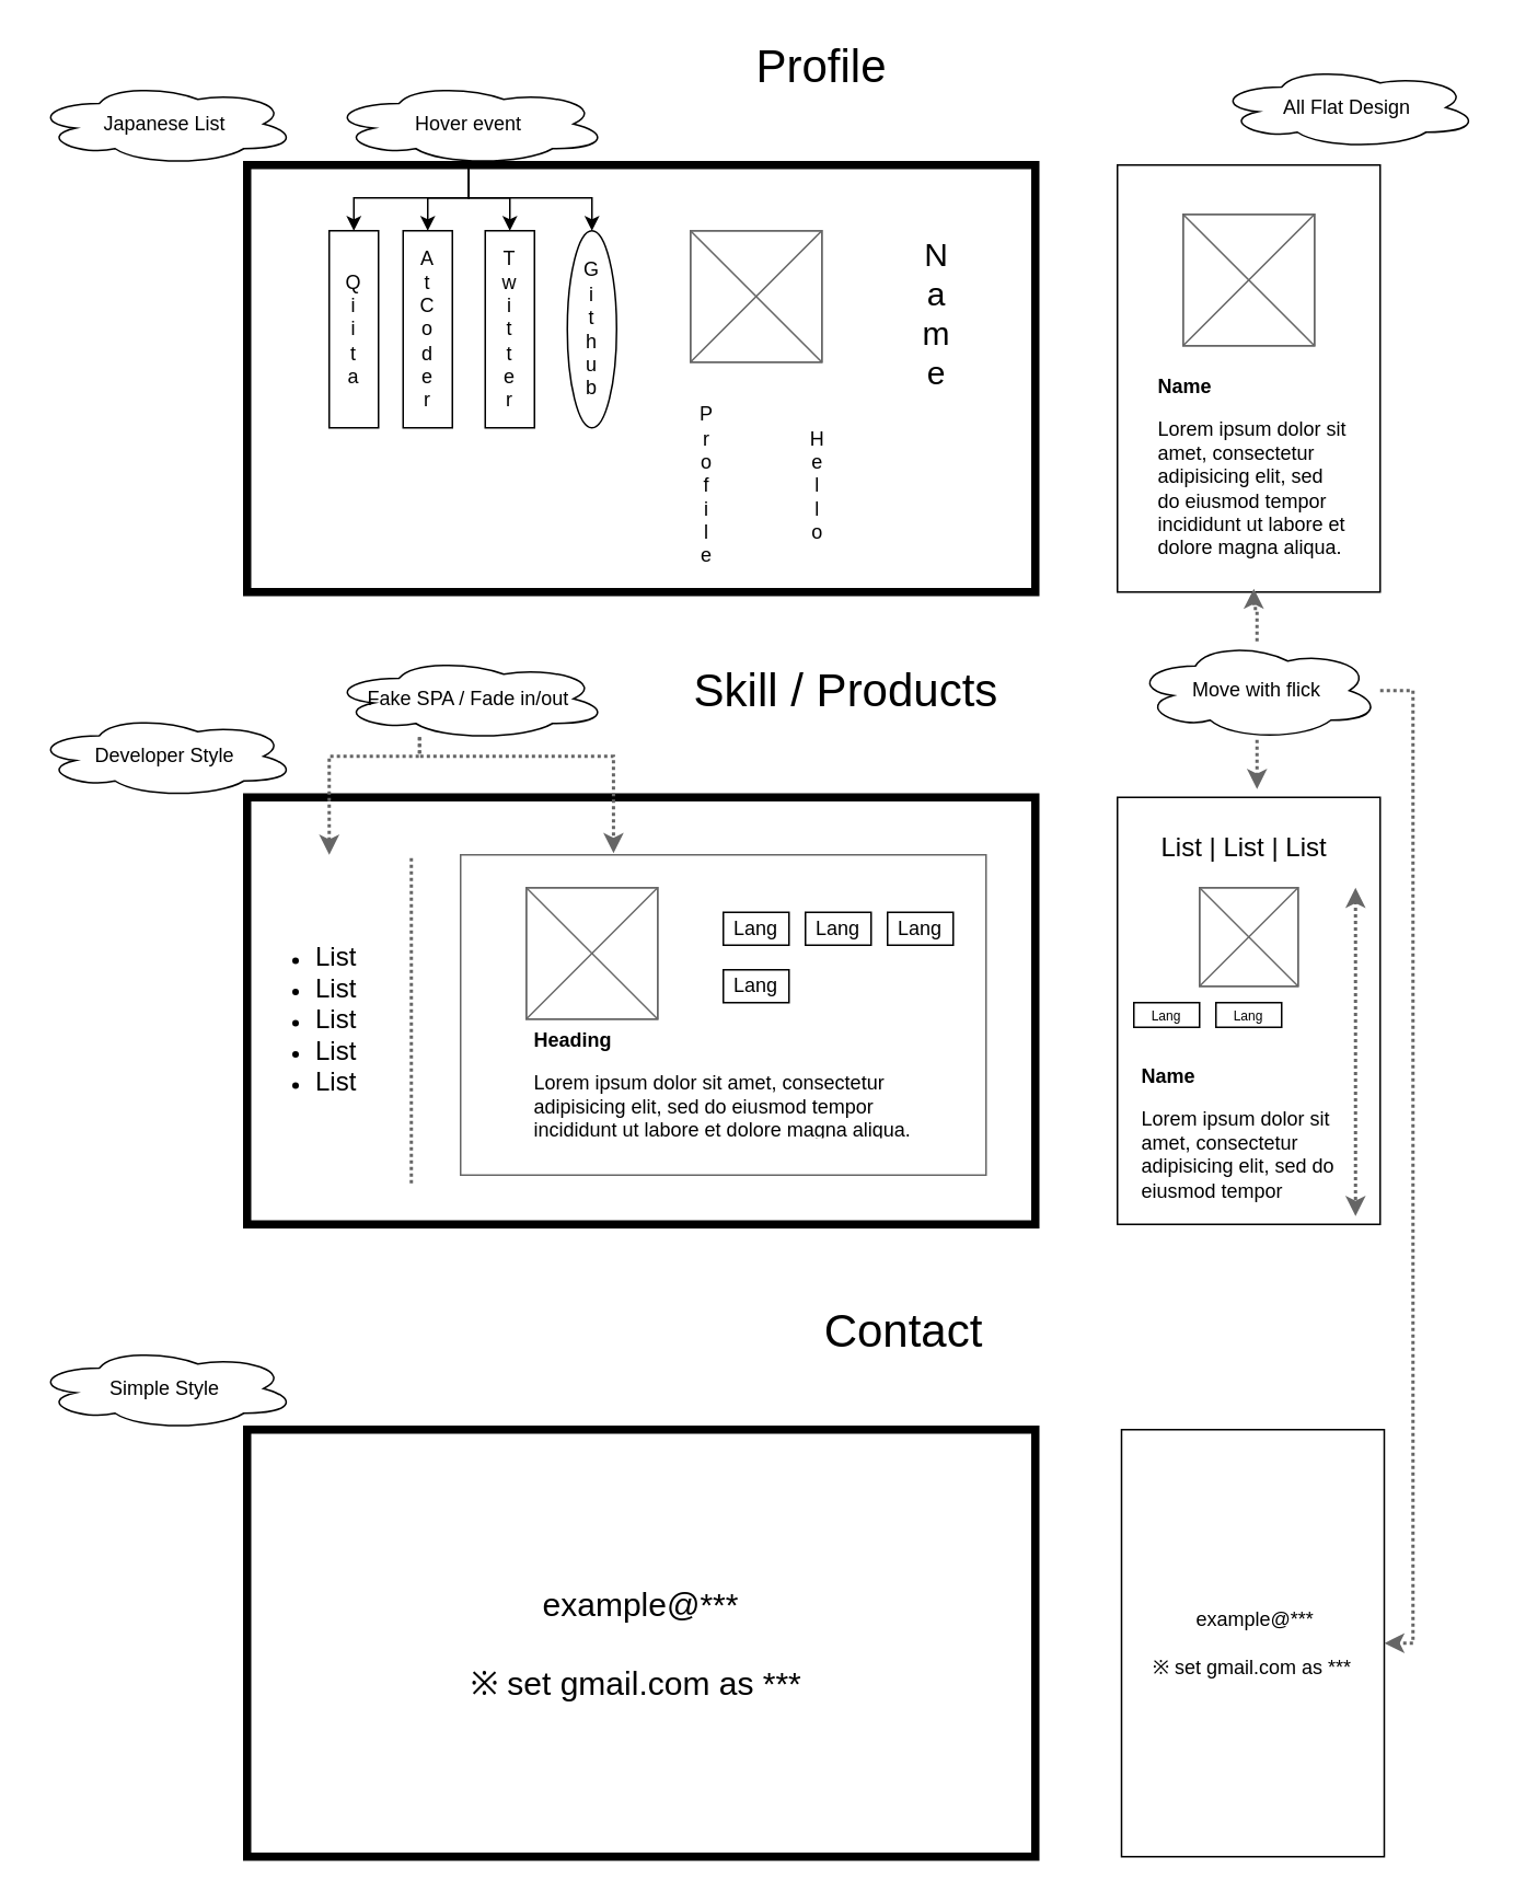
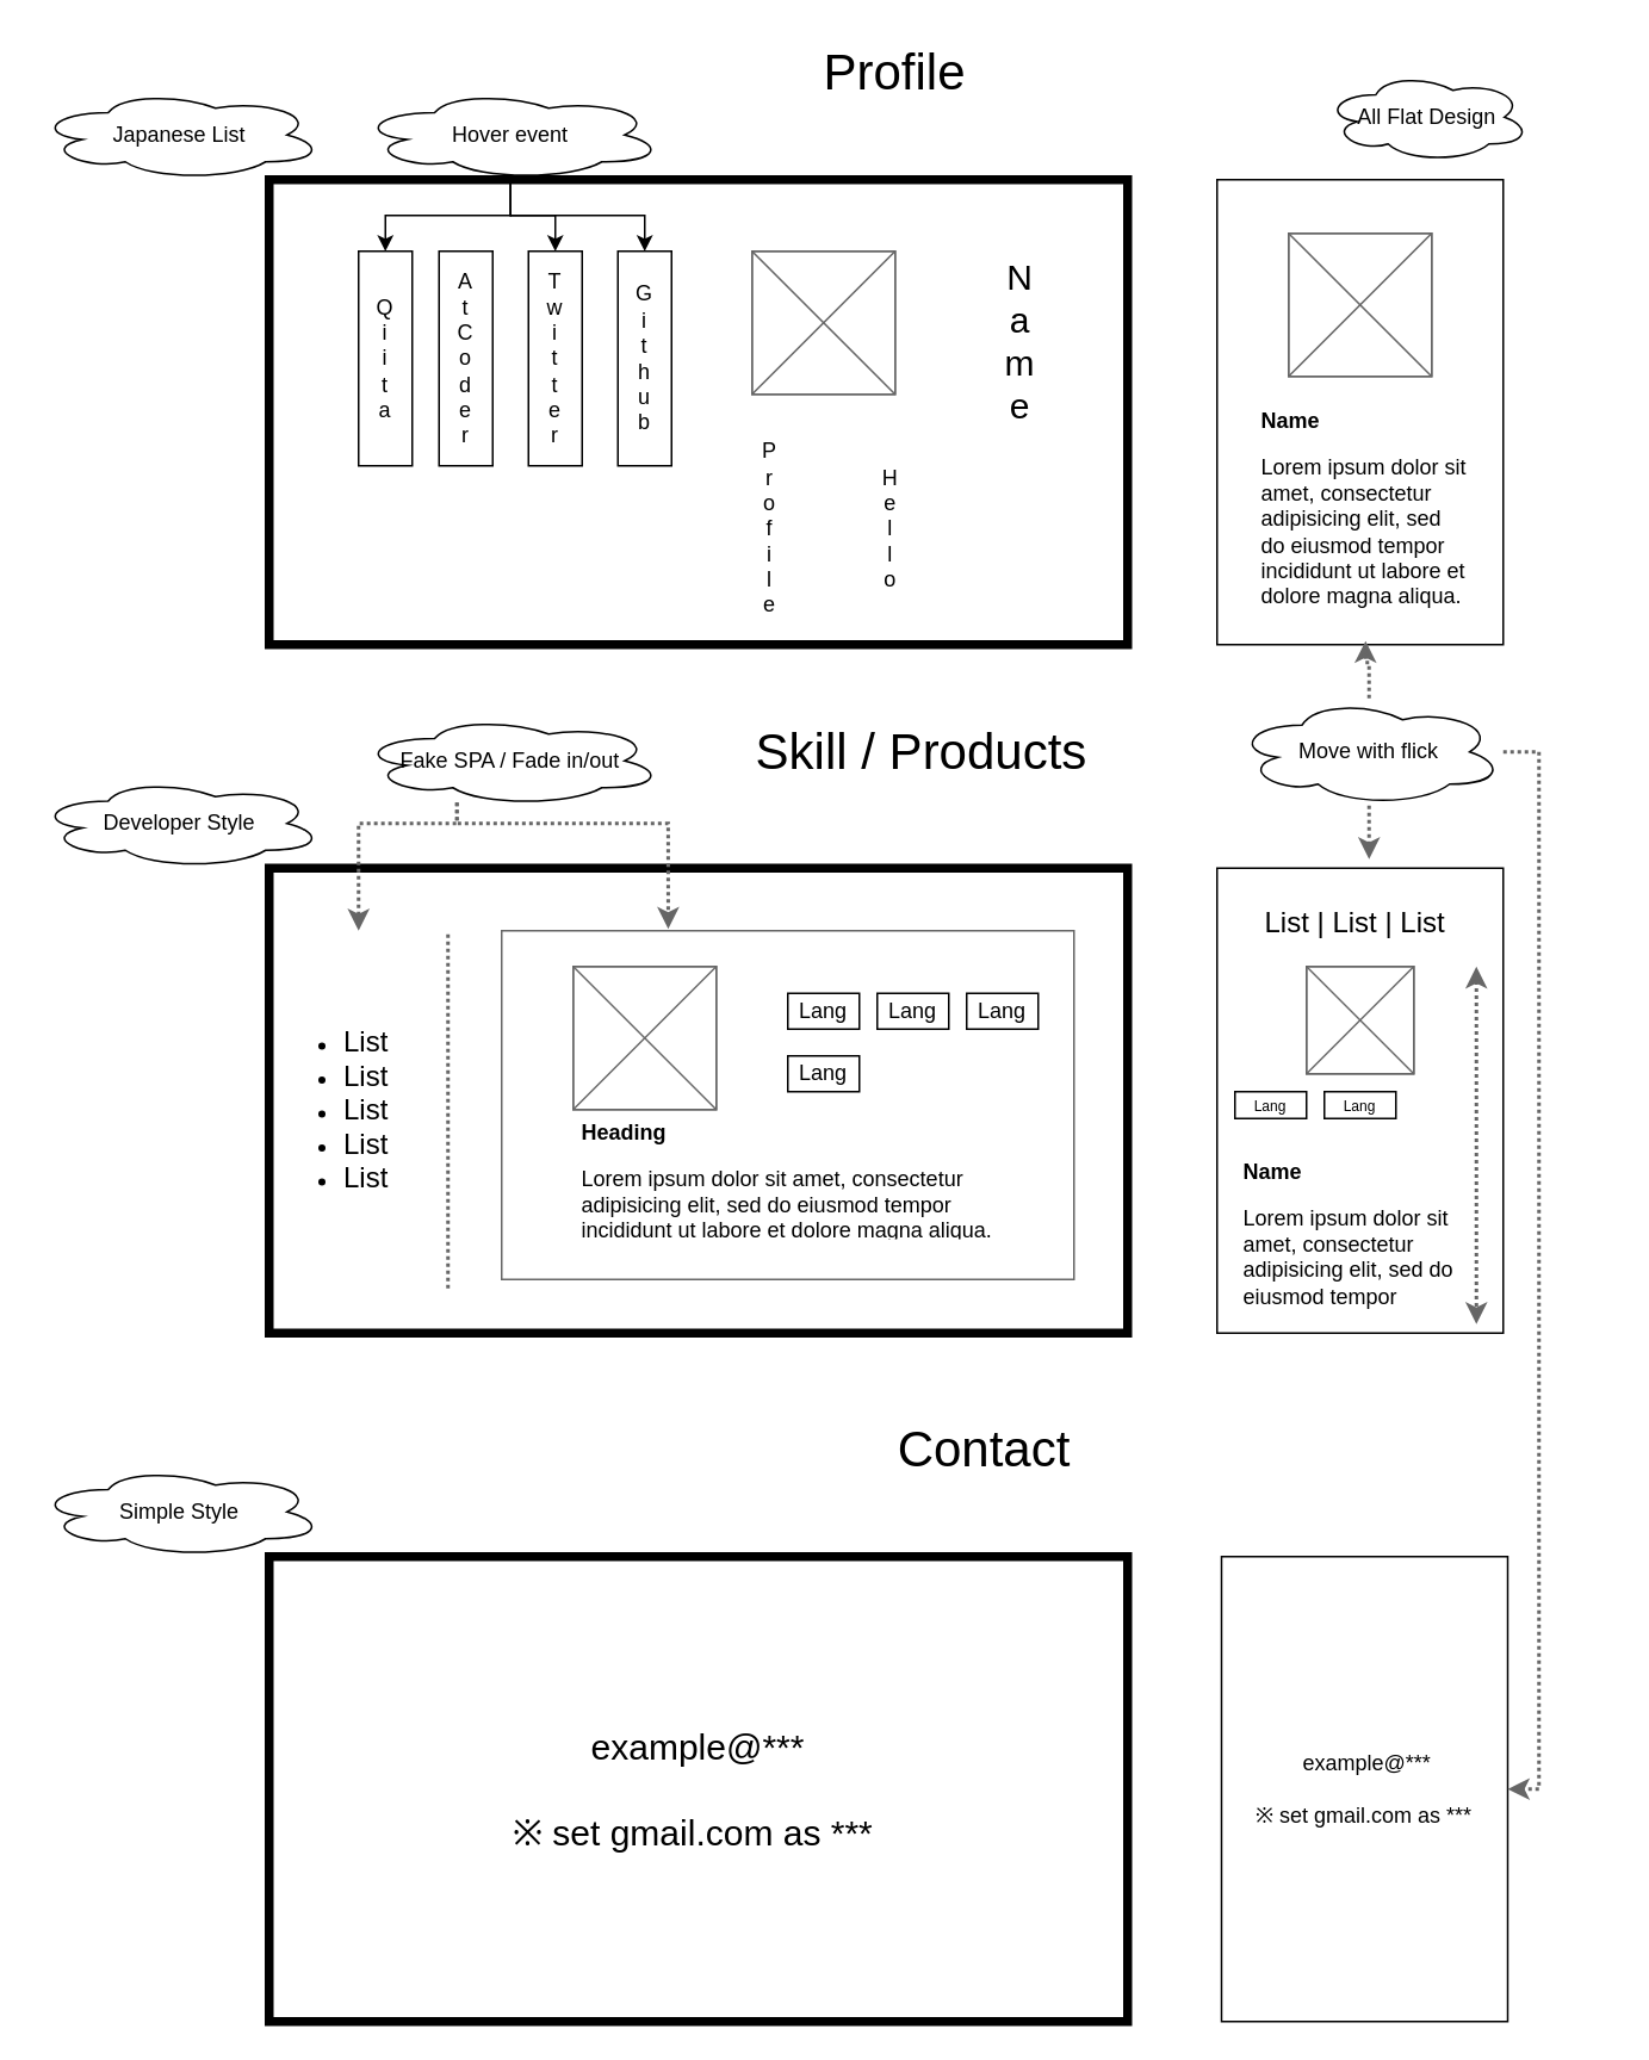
- <mxCell id="65" value="All Flat Design" style="ellipse;shape=cloud;whiteSpace=wrap;html=1;strokeColor=#000000;fillColor=none;fontSize=12;" parent="1" vertex="1"><mxGeometry x="740" y="40" width="160" height="50" as="geometry" /></mxCell>
+ <mxCell id="65" value="All Flat Design" style="ellipse;shape=cloud;whiteSpace=wrap;html=1;strokeColor=#000000;fillColor=none;fontSize=12;" parent="1" vertex="1"><mxGeometry x="740" y="40" width="115" height="50" as="geometry" /></mxCell>
- <mxCell id="68" style="edgeStyle=orthogonalEdgeStyle;rounded=0;orthogonalLoop=1;jettySize=auto;html=1;" edge="1" parent="1" source="70" target="40"><mxGeometry relative="1" as="geometry" /></mxCell>
- <mxCell id="38" value="G&lt;br style=&quot;font-size: 12px;&quot;&gt;i&lt;br style=&quot;font-size: 12px;&quot;&gt;t&lt;br style=&quot;font-size: 12px;&quot;&gt;h&lt;br style=&quot;font-size: 12px;&quot;&gt;u&lt;br style=&quot;font-size: 12px;&quot;&gt;b" style="ellipse;whiteSpace=wrap;html=1;strokeColor=#000000;fillColor=none;fontSize=12;align=center;" parent="1" vertex="1"><mxGeometry x="345" y="140" width="30" height="120" as="geometry" /></mxCell>
+ <mxCell id="38" value="G&lt;br style=&quot;font-size: 12px;&quot;&gt;i&lt;br style=&quot;font-size: 12px;&quot;&gt;t&lt;br style=&quot;font-size: 12px;&quot;&gt;h&lt;br style=&quot;font-size: 12px;&quot;&gt;u&lt;br style=&quot;font-size: 12px;&quot;&gt;b" style="rounded=0;whiteSpace=wrap;html=1;strokeColor=#000000;fillColor=none;fontSize=12;align=center;" parent="1" vertex="1"><mxGeometry x="345" y="140" width="30" height="120" as="geometry" /></mxCell>
